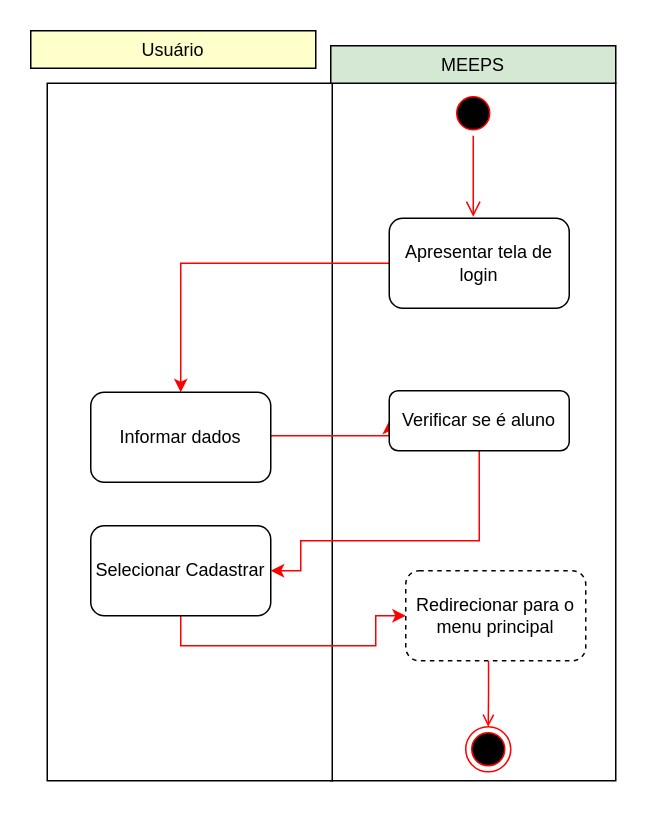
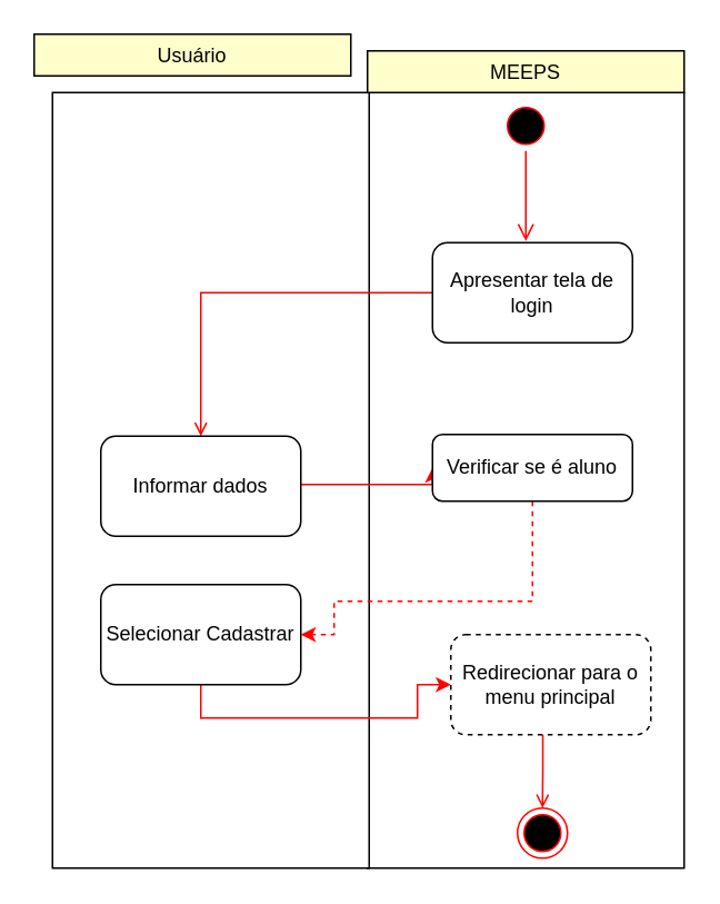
- <mxCell id="7" value="MEEPS" style="rounded=0;whiteSpace=wrap;html=1;strokeColor=#000000;fillColor=#d5e8d4;" parent="1" vertex="1"><mxGeometry x="220" y="30" width="190" height="25" as="geometry" /></mxCell>
+ <mxCell id="7" value="MEEPS" style="rounded=0;whiteSpace=wrap;html=1;strokeColor=#000000;fillColor=#FFFFCC;" parent="1" vertex="1"><mxGeometry x="220" y="30" width="190" height="25" as="geometry" /></mxCell>
- <mxCell id="10" value="" style="edgeStyle=orthogonalEdgeStyle;rounded=0;orthogonalLoop=1;jettySize=auto;html=1;fillColor=#e51400;strokeColor=#FF0000;" parent="1" source="11" target="13" edge="1"><mxGeometry relative="1" as="geometry" /></mxCell>
+ <mxCell id="10" value="" style="edgeStyle=orthogonalEdgeStyle;rounded=0;orthogonalLoop=1;jettySize=auto;html=1;fillColor=#e51400;strokeColor=#FF0000;endArrow=open;" parent="1" source="11" target="13" edge="1"><mxGeometry relative="1" as="geometry" /></mxCell>
- <mxCell id="14" style="edgeStyle=orthogonalEdgeStyle;rounded=0;orthogonalLoop=1;jettySize=auto;html=1;entryX=1;entryY=0.5;entryDx=0;entryDy=0;strokeColor=#FF0000;" parent="1" source="15" target="17" edge="1"><mxGeometry relative="1" as="geometry"><Array as="points"><mxPoint x="319" y="360" /><mxPoint x="200" y="360" /><mxPoint x="200" y="380" /></Array></mxGeometry></mxCell>
+ <mxCell id="14" style="edgeStyle=orthogonalEdgeStyle;rounded=0;orthogonalLoop=1;jettySize=auto;html=1;entryX=1;entryY=0.5;entryDx=0;entryDy=0;strokeColor=#FF0000;dashed=1;" parent="1" source="15" target="17" edge="1"><mxGeometry relative="1" as="geometry"><Array as="points"><mxPoint x="319" y="360" /><mxPoint x="200" y="360" /><mxPoint x="200" y="380" /></Array></mxGeometry></mxCell>
